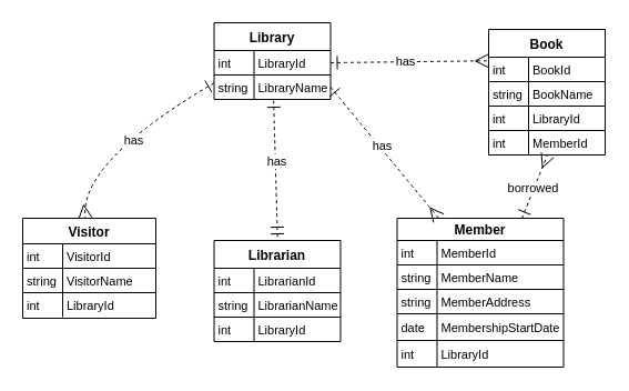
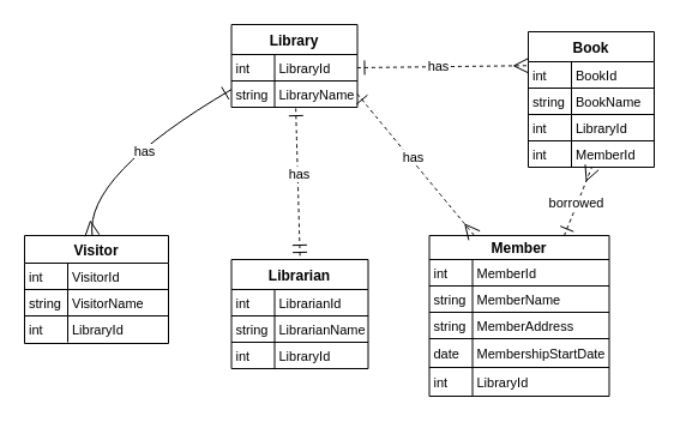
- <mxCell id="45" value="" style="curved=1;dashed=1;startArrow=ERone;startSize=10;;endArrow=ERmany;endSize=10;;exitX=-0.004;exitY=0.787;entryX=0.47;entryY=0;startFill=0;" parent="1" source="2" target="9" edge="1"><mxGeometry relative="1" as="geometry"><Array as="points"><mxPoint x="70" y="146" /></Array></mxGeometry></mxCell>
+ <mxCell id="45" value="" style="curved=1;dashed=0;startArrow=ERone;startSize=10;endArrow=ERmany;endSize=10;exitX=-0.004;exitY=0.787;entryX=0.47;entryY=0;startFill=0;" parent="1" source="2" target="9" edge="1"><mxGeometry relative="1" as="geometry"><Array as="points"><mxPoint x="70" y="146" /></Array></mxGeometry></mxCell>
